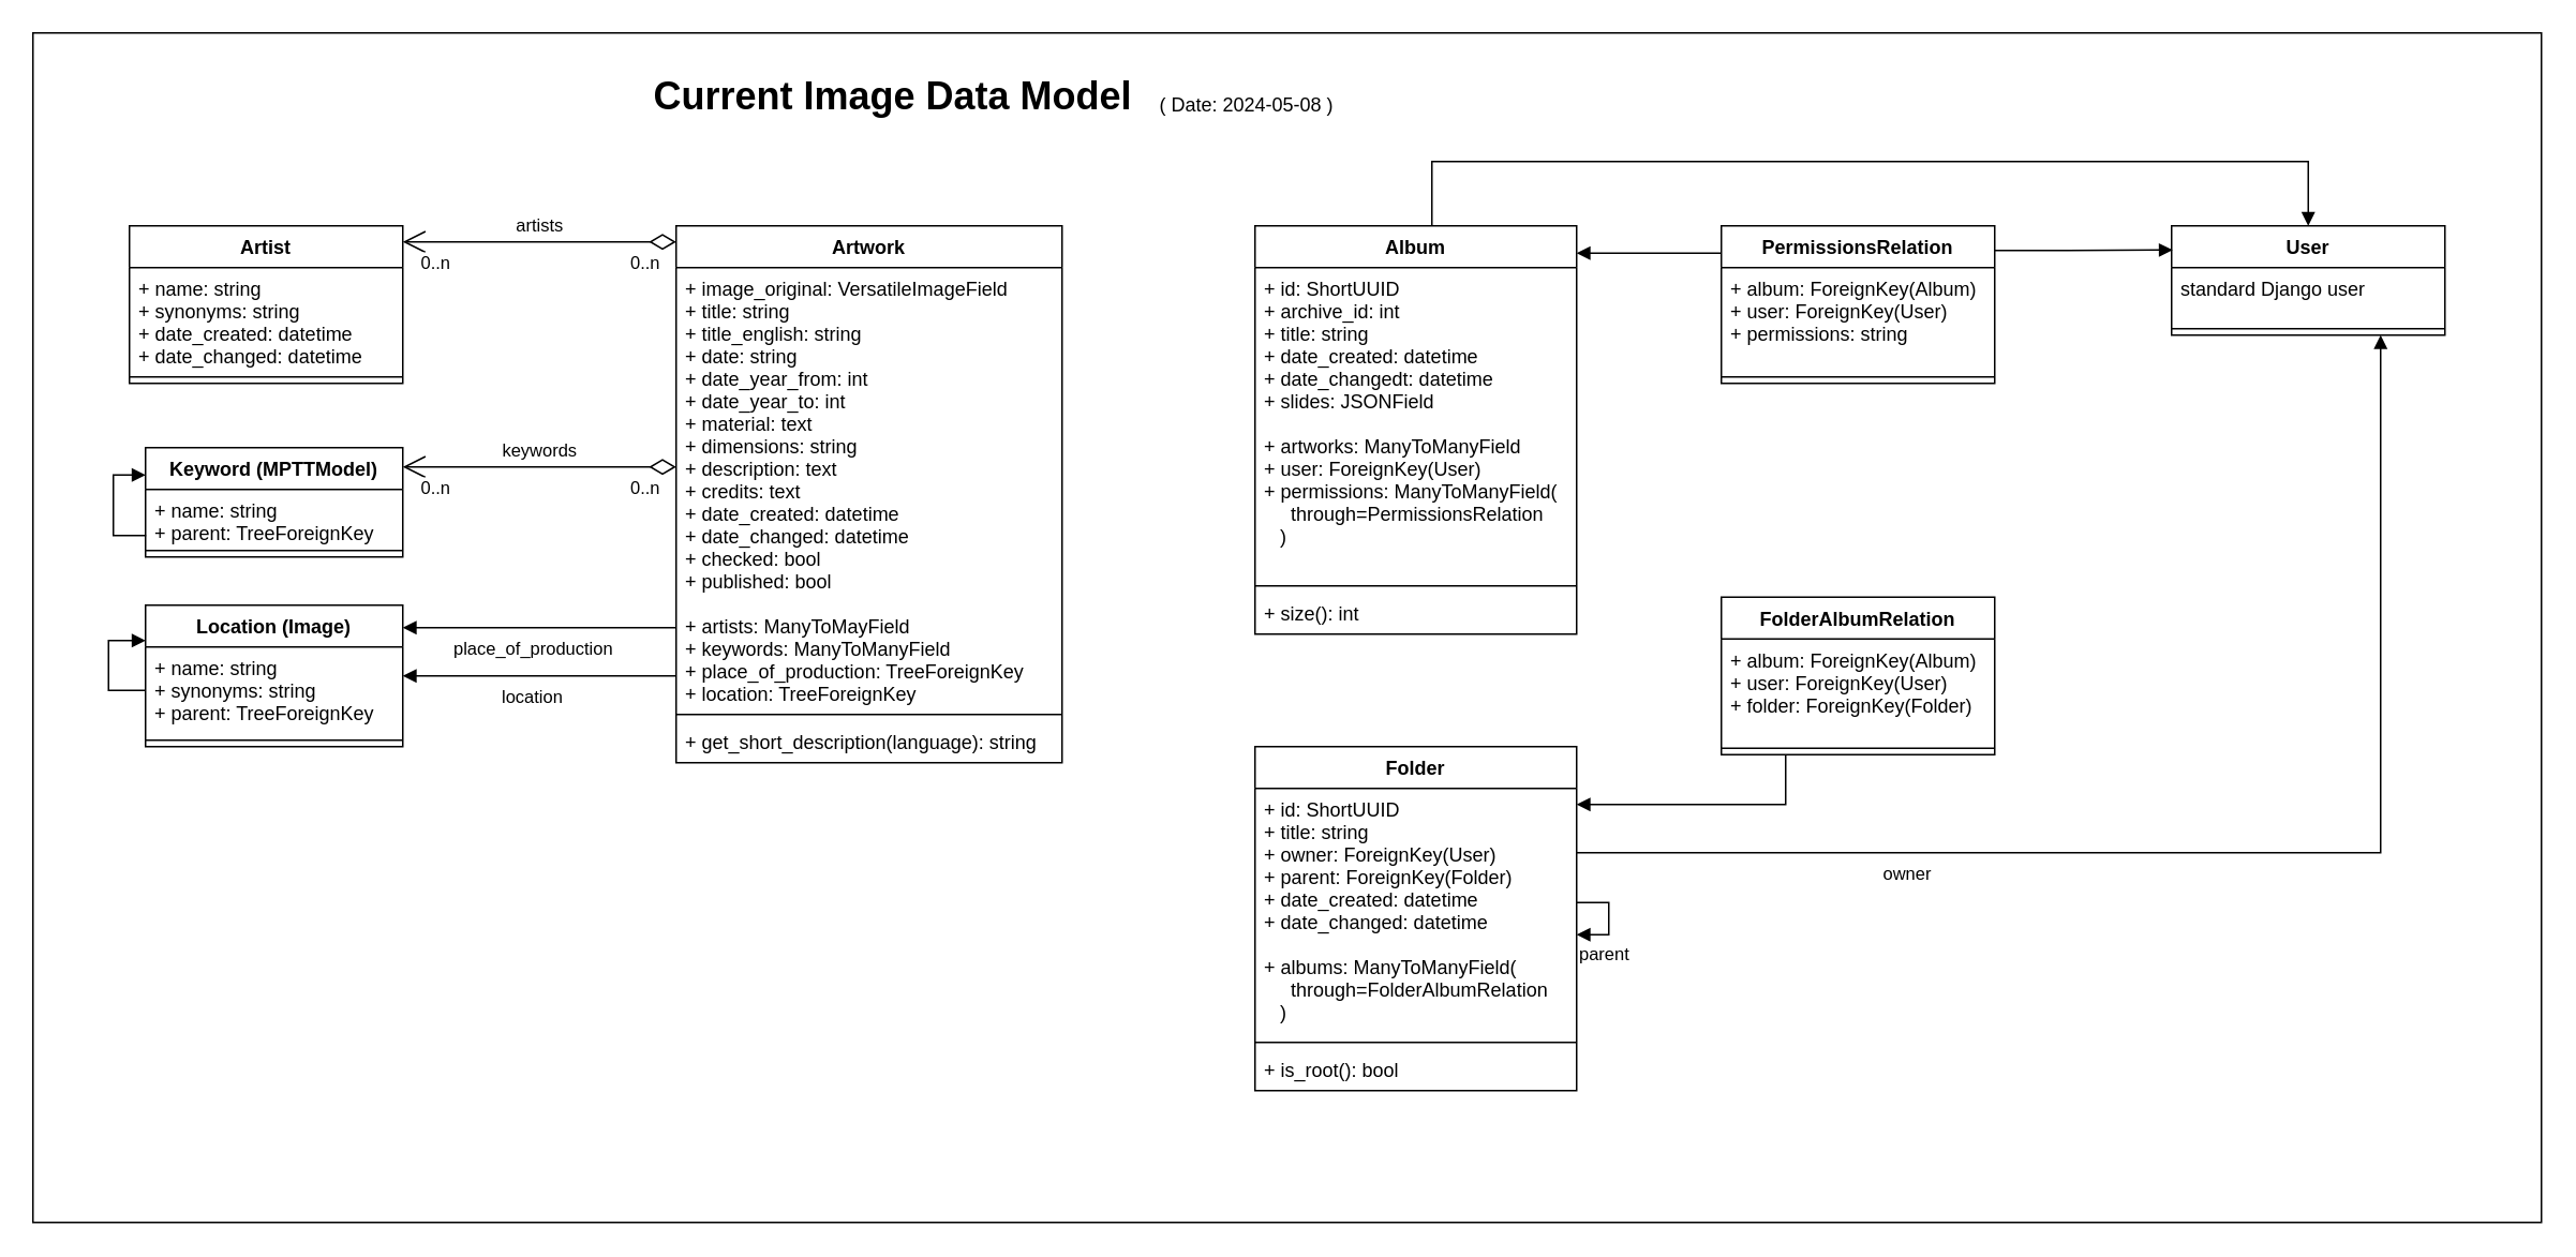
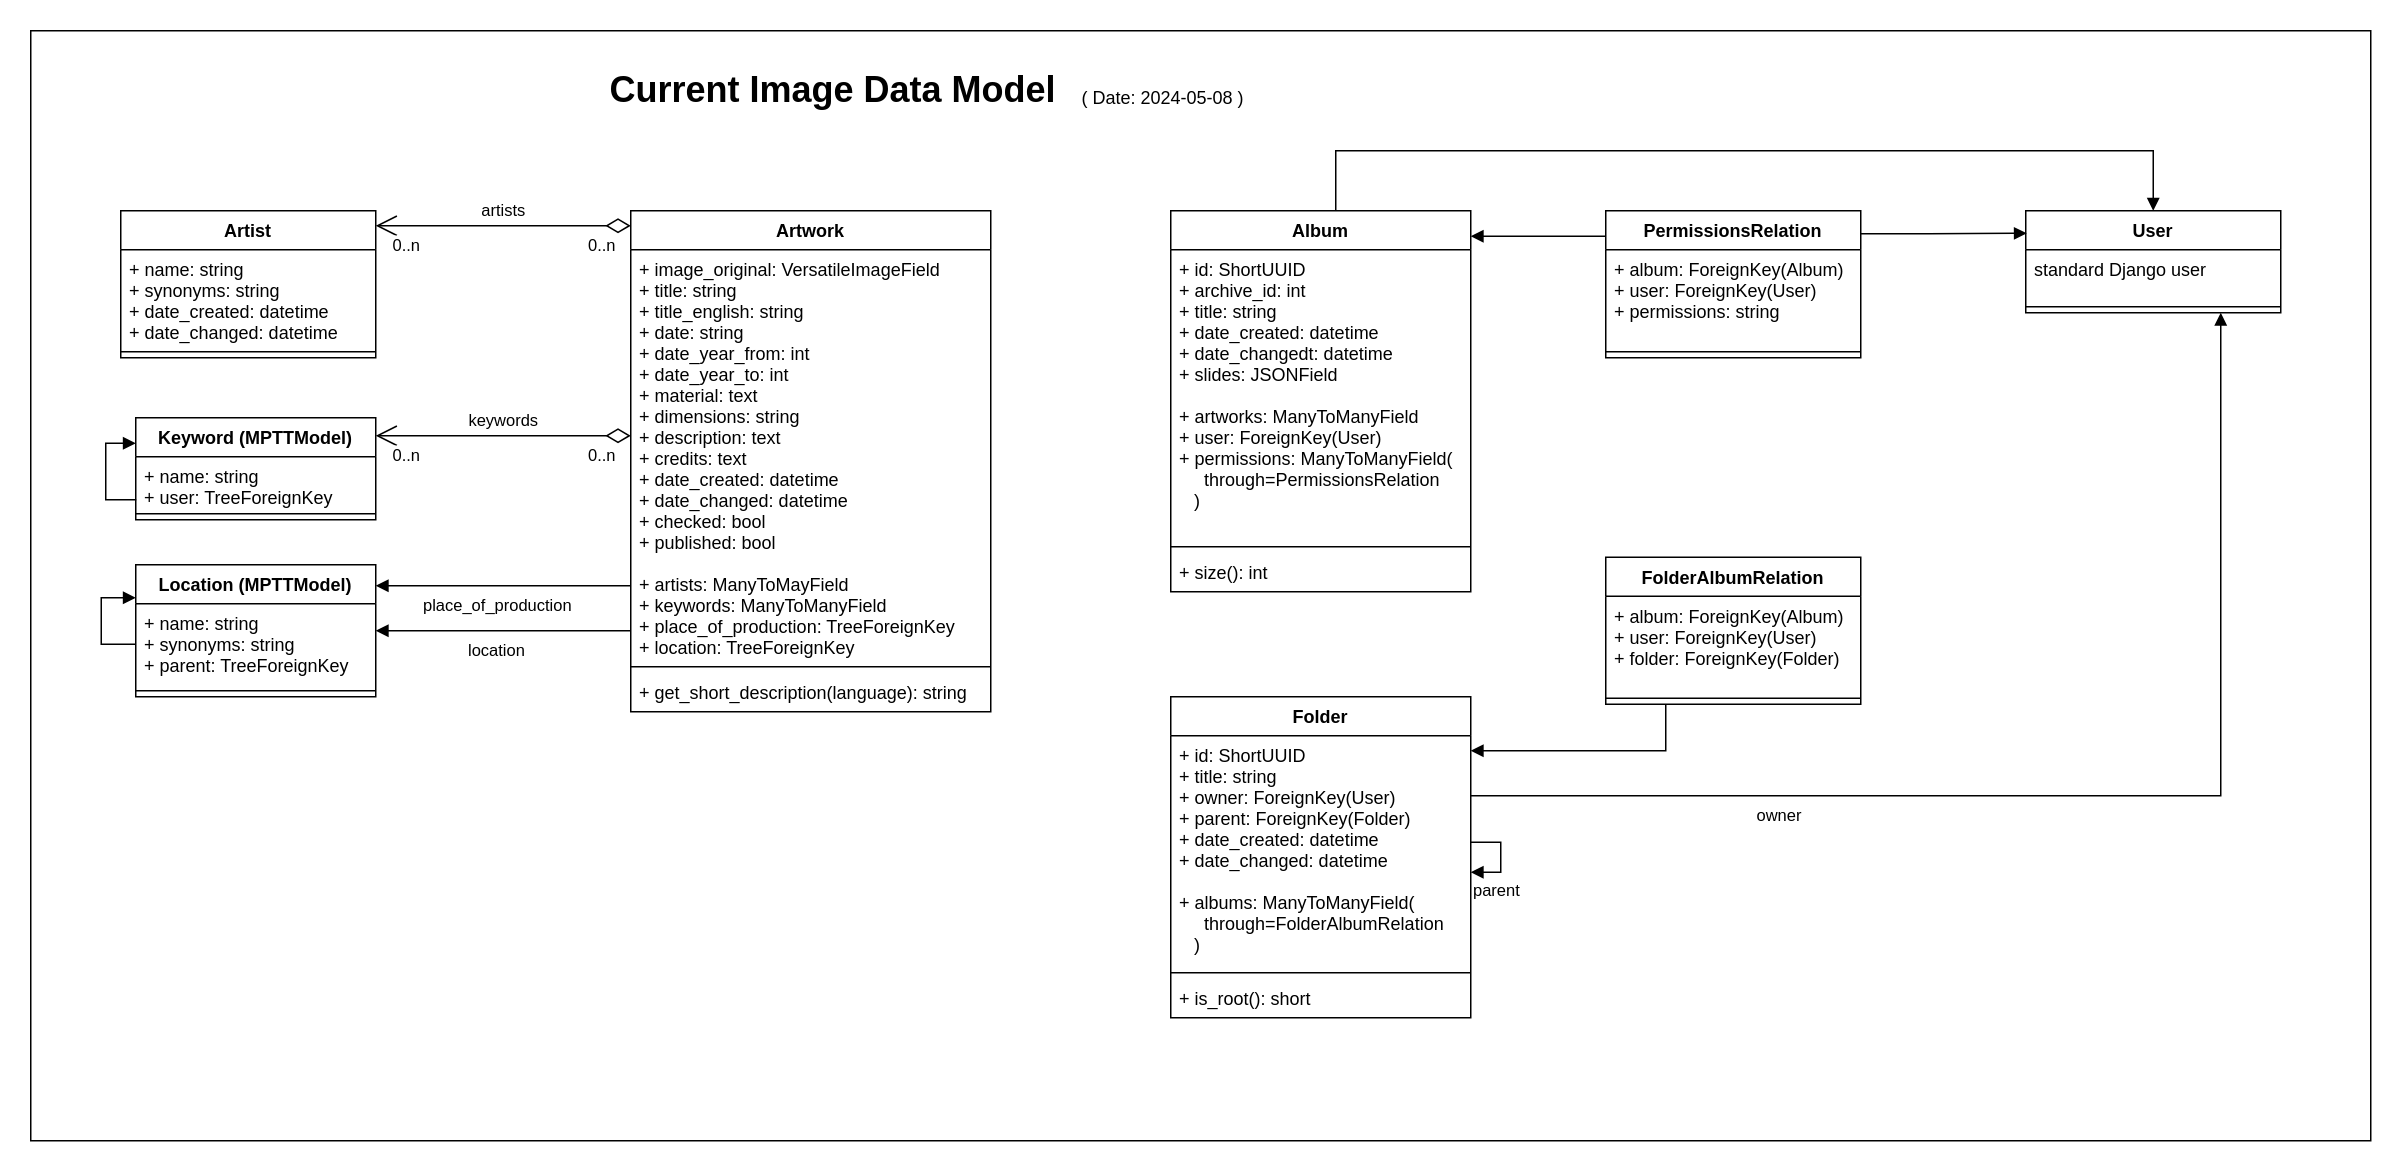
- <mxCell id="7" value="+ name: string&#10;+ parent: TreeForeignKey" style="text;strokeColor=none;fillColor=none;align=left;verticalAlign=top;spacingLeft=4;spacingRight=4;overflow=hidden;rotatable=0;points=[[0,0.5],[1,0.5]];portConstraint=eastwest;" parent="6" vertex="1"><mxGeometry y="26" width="160" height="34" as="geometry" /></mxCell>
+ <mxCell id="7" value="+ name: string&#10;+ user: TreeForeignKey" style="text;strokeColor=none;fillColor=none;align=left;verticalAlign=top;spacingLeft=4;spacingRight=4;overflow=hidden;rotatable=0;points=[[0,0.5],[1,0.5]];portConstraint=eastwest;" parent="6" vertex="1"><mxGeometry y="26" width="160" height="34" as="geometry" /></mxCell>
- <mxCell id="10" value="Location (Image)" style="swimlane;fontStyle=1;align=center;verticalAlign=top;childLayout=stackLayout;horizontal=1;startSize=26;horizontalStack=0;resizeParent=1;resizeParentMax=0;resizeLast=0;collapsible=1;marginBottom=0;" parent="1" vertex="1"><mxGeometry x="90" y="376" width="160" height="88" as="geometry" /></mxCell>
+ <mxCell id="10" value="Location (MPTTModel)" style="swimlane;fontStyle=1;align=center;verticalAlign=top;childLayout=stackLayout;horizontal=1;startSize=26;horizontalStack=0;resizeParent=1;resizeParentMax=0;resizeLast=0;collapsible=1;marginBottom=0;" parent="1" vertex="1"><mxGeometry x="90" y="376" width="160" height="88" as="geometry" /></mxCell>
- <mxCell id="39" value="+ is_root(): bool" style="text;strokeColor=none;fillColor=none;align=left;verticalAlign=top;spacingLeft=4;spacingRight=4;overflow=hidden;rotatable=0;points=[[0,0.5],[1,0.5]];portConstraint=eastwest;" parent="36" vertex="1"><mxGeometry y="188" width="200" height="26" as="geometry" /></mxCell>
+ <mxCell id="39" value="+ is_root(): short" style="text;strokeColor=none;fillColor=none;align=left;verticalAlign=top;spacingLeft=4;spacingRight=4;overflow=hidden;rotatable=0;points=[[0,0.5],[1,0.5]];portConstraint=eastwest;" parent="36" vertex="1"><mxGeometry y="188" width="200" height="26" as="geometry" /></mxCell>
